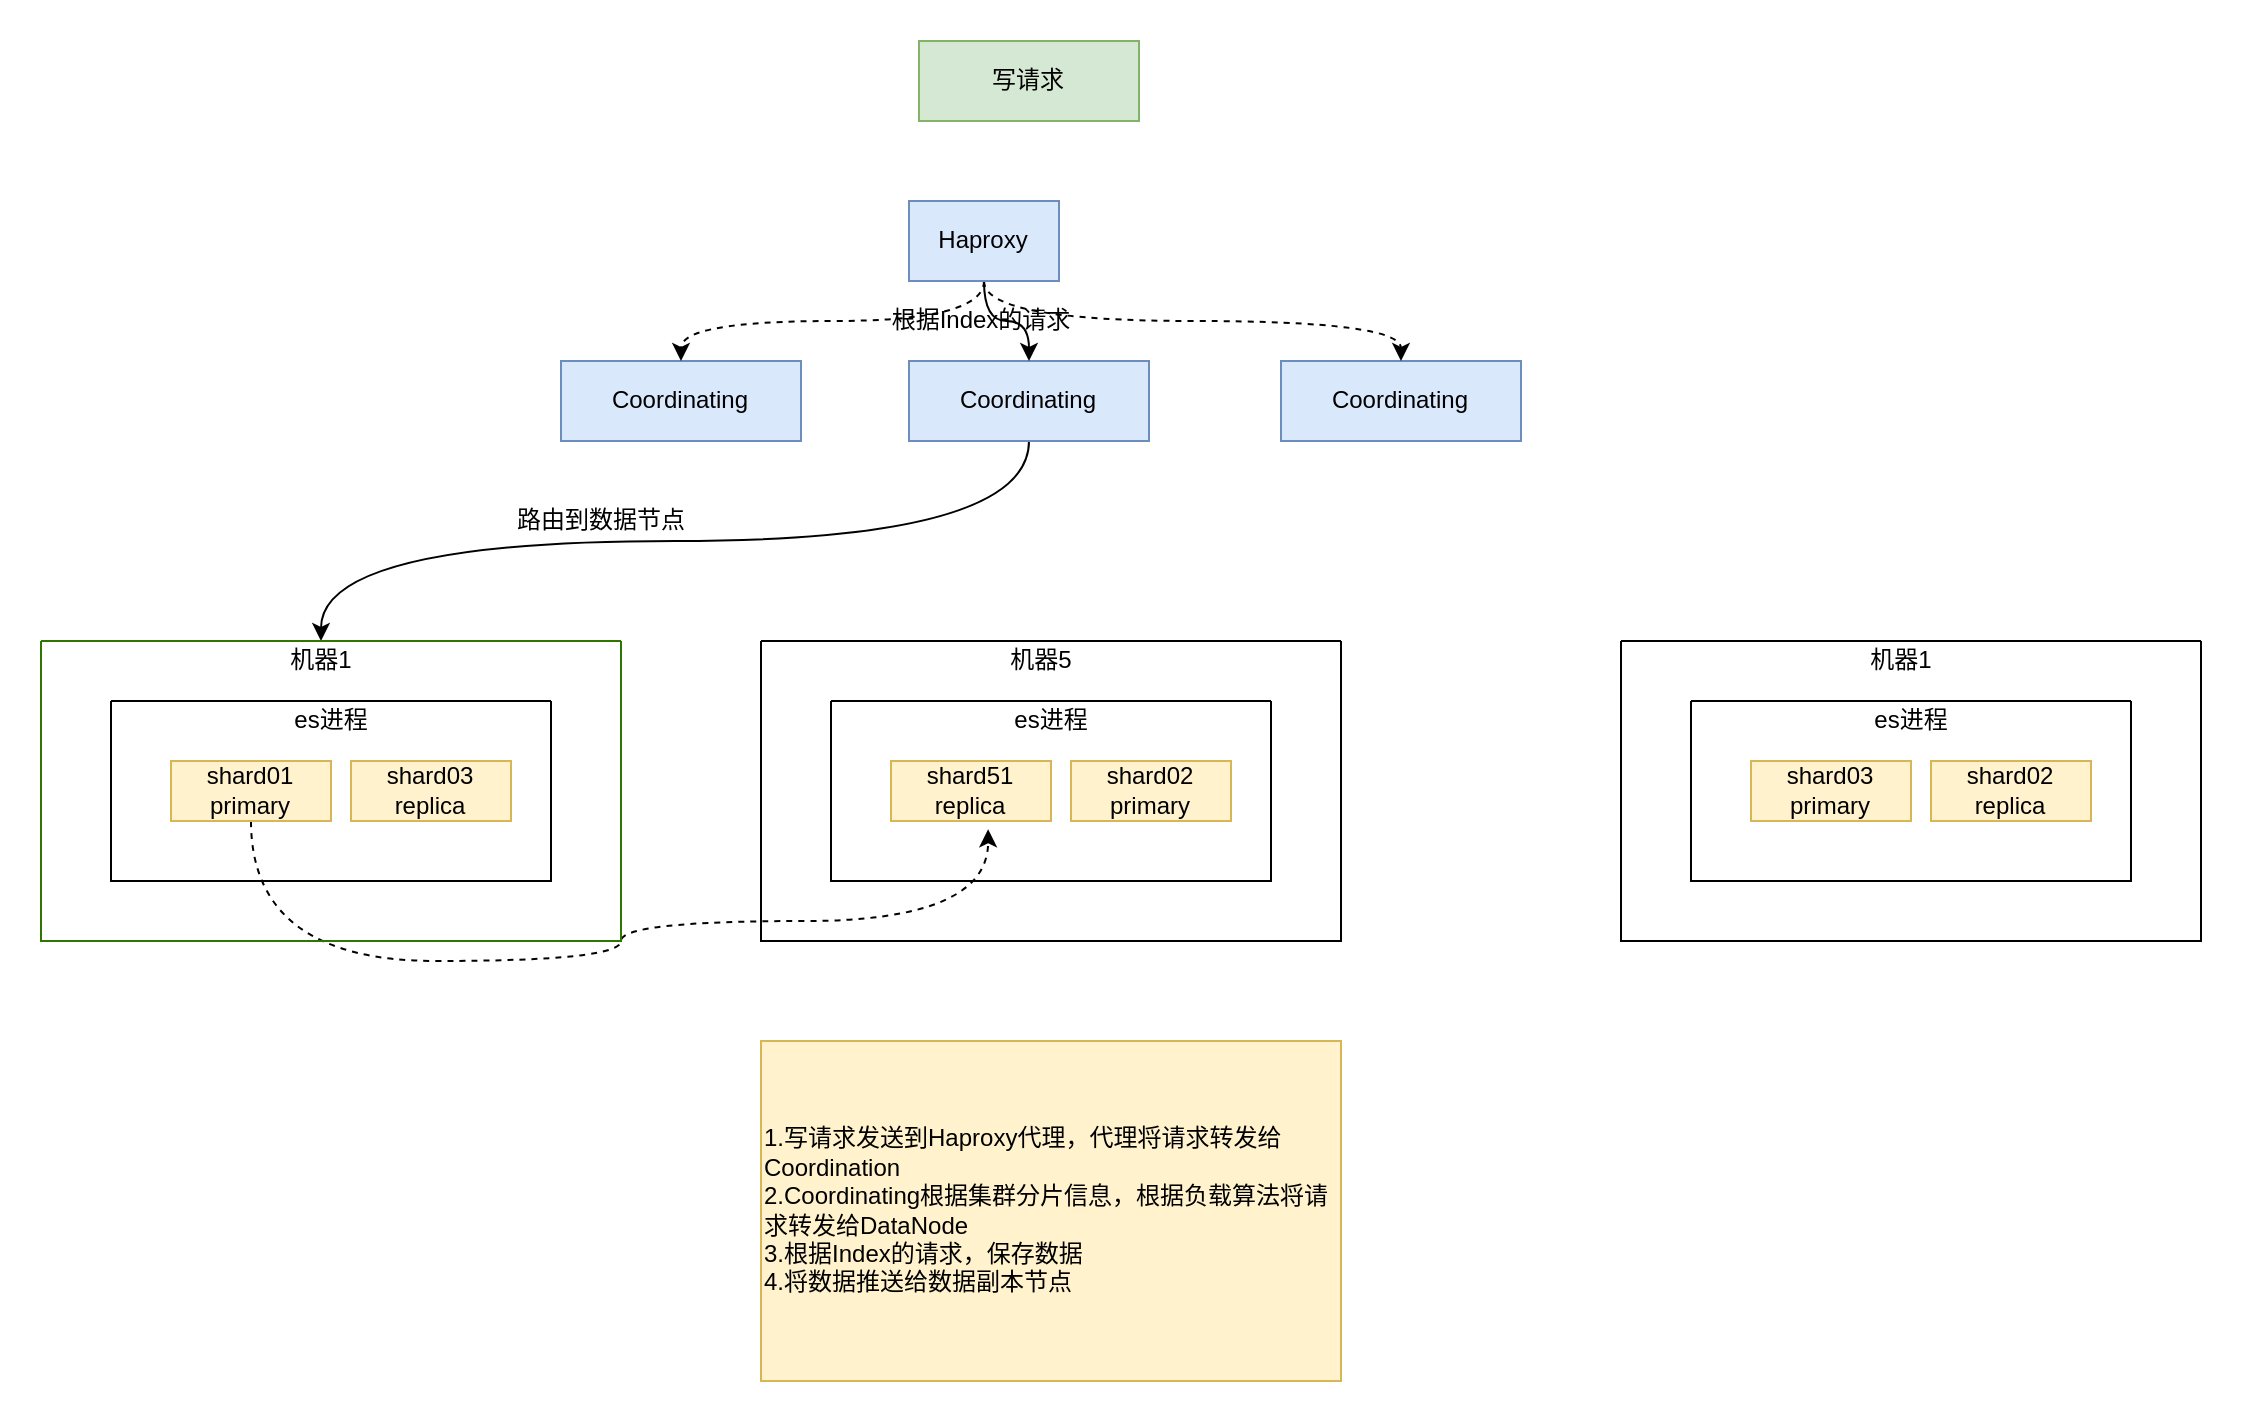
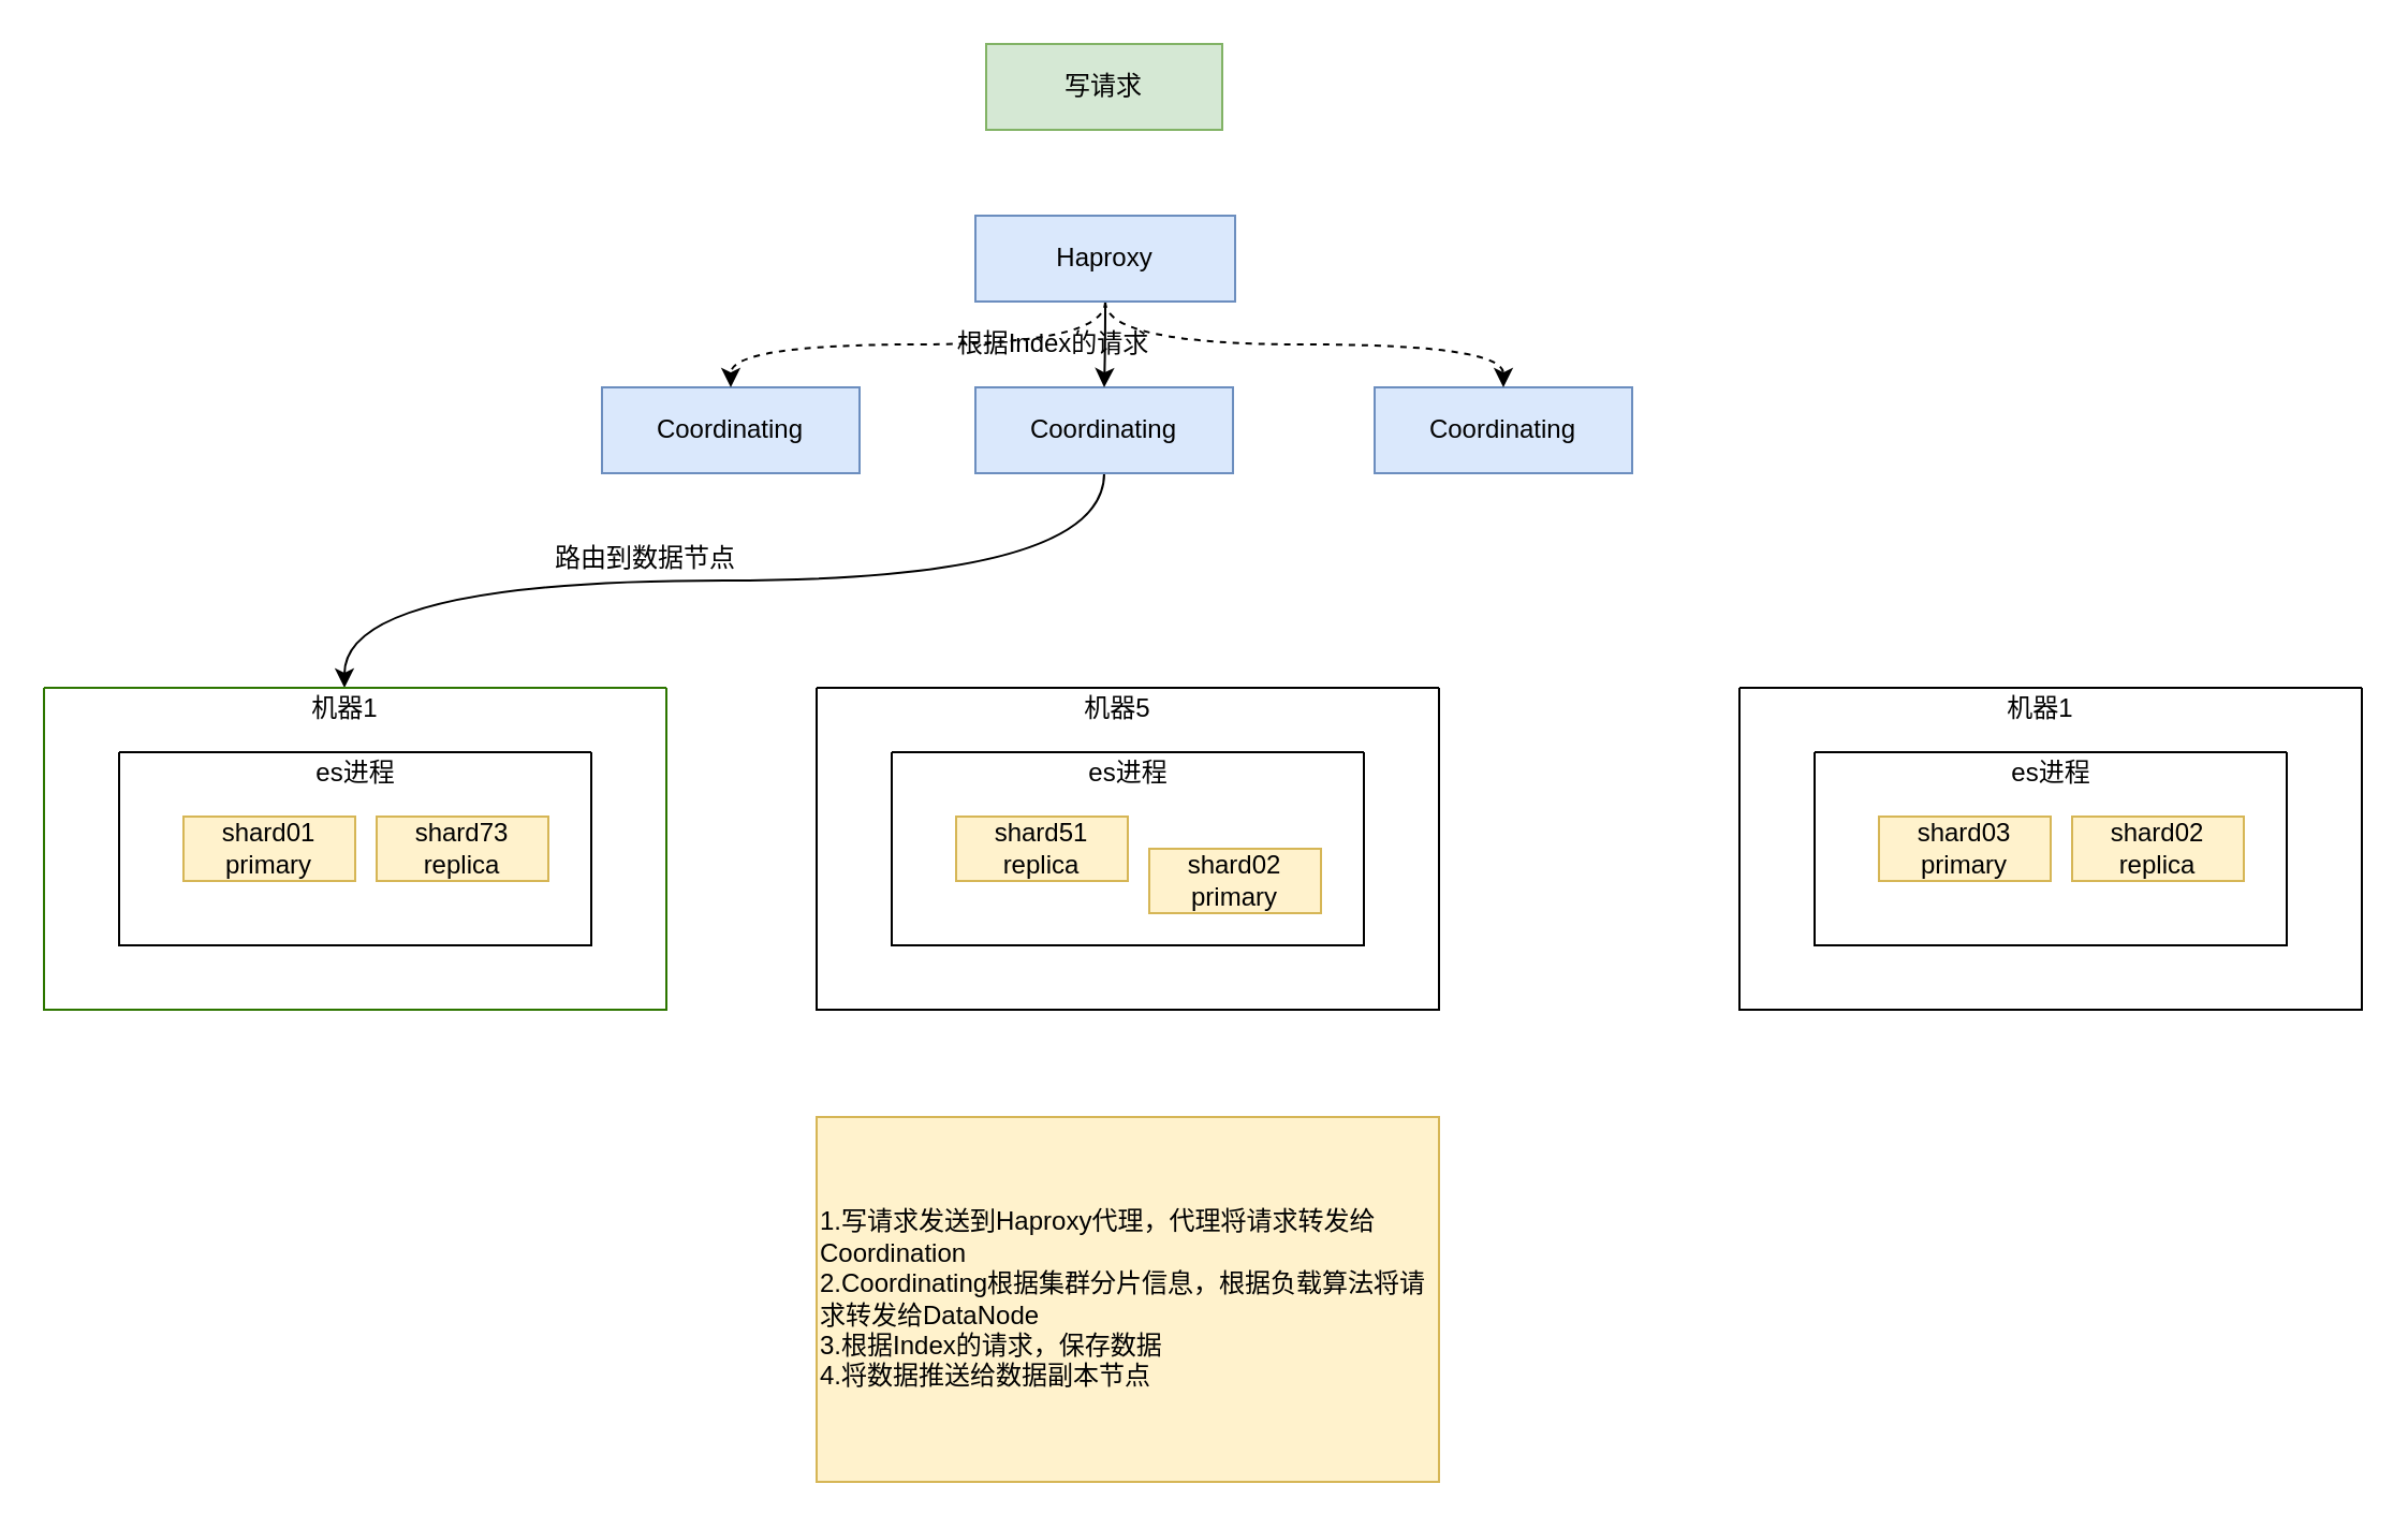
- <mxCell id="10" value="Haproxy" style="rounded=0;whiteSpace=wrap;html=1;fillColor=#dae8fc;strokeColor=#6c8ebf;" vertex="1" parent="1"><mxGeometry x="454" y="100" width="75" height="40" as="geometry" /></mxCell>
+ <mxCell id="10" value="Haproxy" style="rounded=0;whiteSpace=wrap;html=1;fillColor=#dae8fc;strokeColor=#6c8ebf;" vertex="1" parent="1"><mxGeometry x="454" y="100" width="121" height="40" as="geometry" /></mxCell>
- <mxCell id="18" value="shard03&lt;br&gt;replica" style="rounded=0;whiteSpace=wrap;html=1;fillColor=#fff2cc;strokeColor=#d6b656;" vertex="1" parent="15"><mxGeometry x="155" y="60" width="80" height="30" as="geometry" /></mxCell>
+ <mxCell id="18" value="shard73&lt;br&gt;replica" style="rounded=0;whiteSpace=wrap;html=1;fillColor=#fff2cc;strokeColor=#d6b656;" vertex="1" parent="15"><mxGeometry x="155" y="60" width="80" height="30" as="geometry" /></mxCell>
- <mxCell id="24" value="shard02&lt;br&gt;primary" style="rounded=0;whiteSpace=wrap;html=1;fillColor=#fff2cc;strokeColor=#d6b656;" vertex="1" parent="21"><mxGeometry x="155" y="60" width="80" height="30" as="geometry" /></mxCell>
+ <mxCell id="24" value="shard02&lt;br&gt;primary" style="rounded=0;whiteSpace=wrap;html=1;fillColor=#fff2cc;strokeColor=#d6b656;" vertex="1" parent="21"><mxGeometry x="155" y="75" width="80" height="30" as="geometry" /></mxCell>
- <mxCell id="12" style="edgeStyle=orthogonalEdgeStyle;curved=1;rounded=0;orthogonalLoop=1;jettySize=auto;html=1;exitX=0.5;exitY=1;exitDx=0;exitDy=0;entryX=0.607;entryY=1.138;entryDx=0;entryDy=0;entryPerimeter=0;dashed=1;" edge="1" parent="1" source="13" target="19"><mxGeometry relative="1" as="geometry"><Array as="points"><mxPoint x="125" y="480" /><mxPoint x="310" y="480" /><mxPoint x="310" y="460" /><mxPoint x="494" y="460" /></Array></mxGeometry></mxCell>
